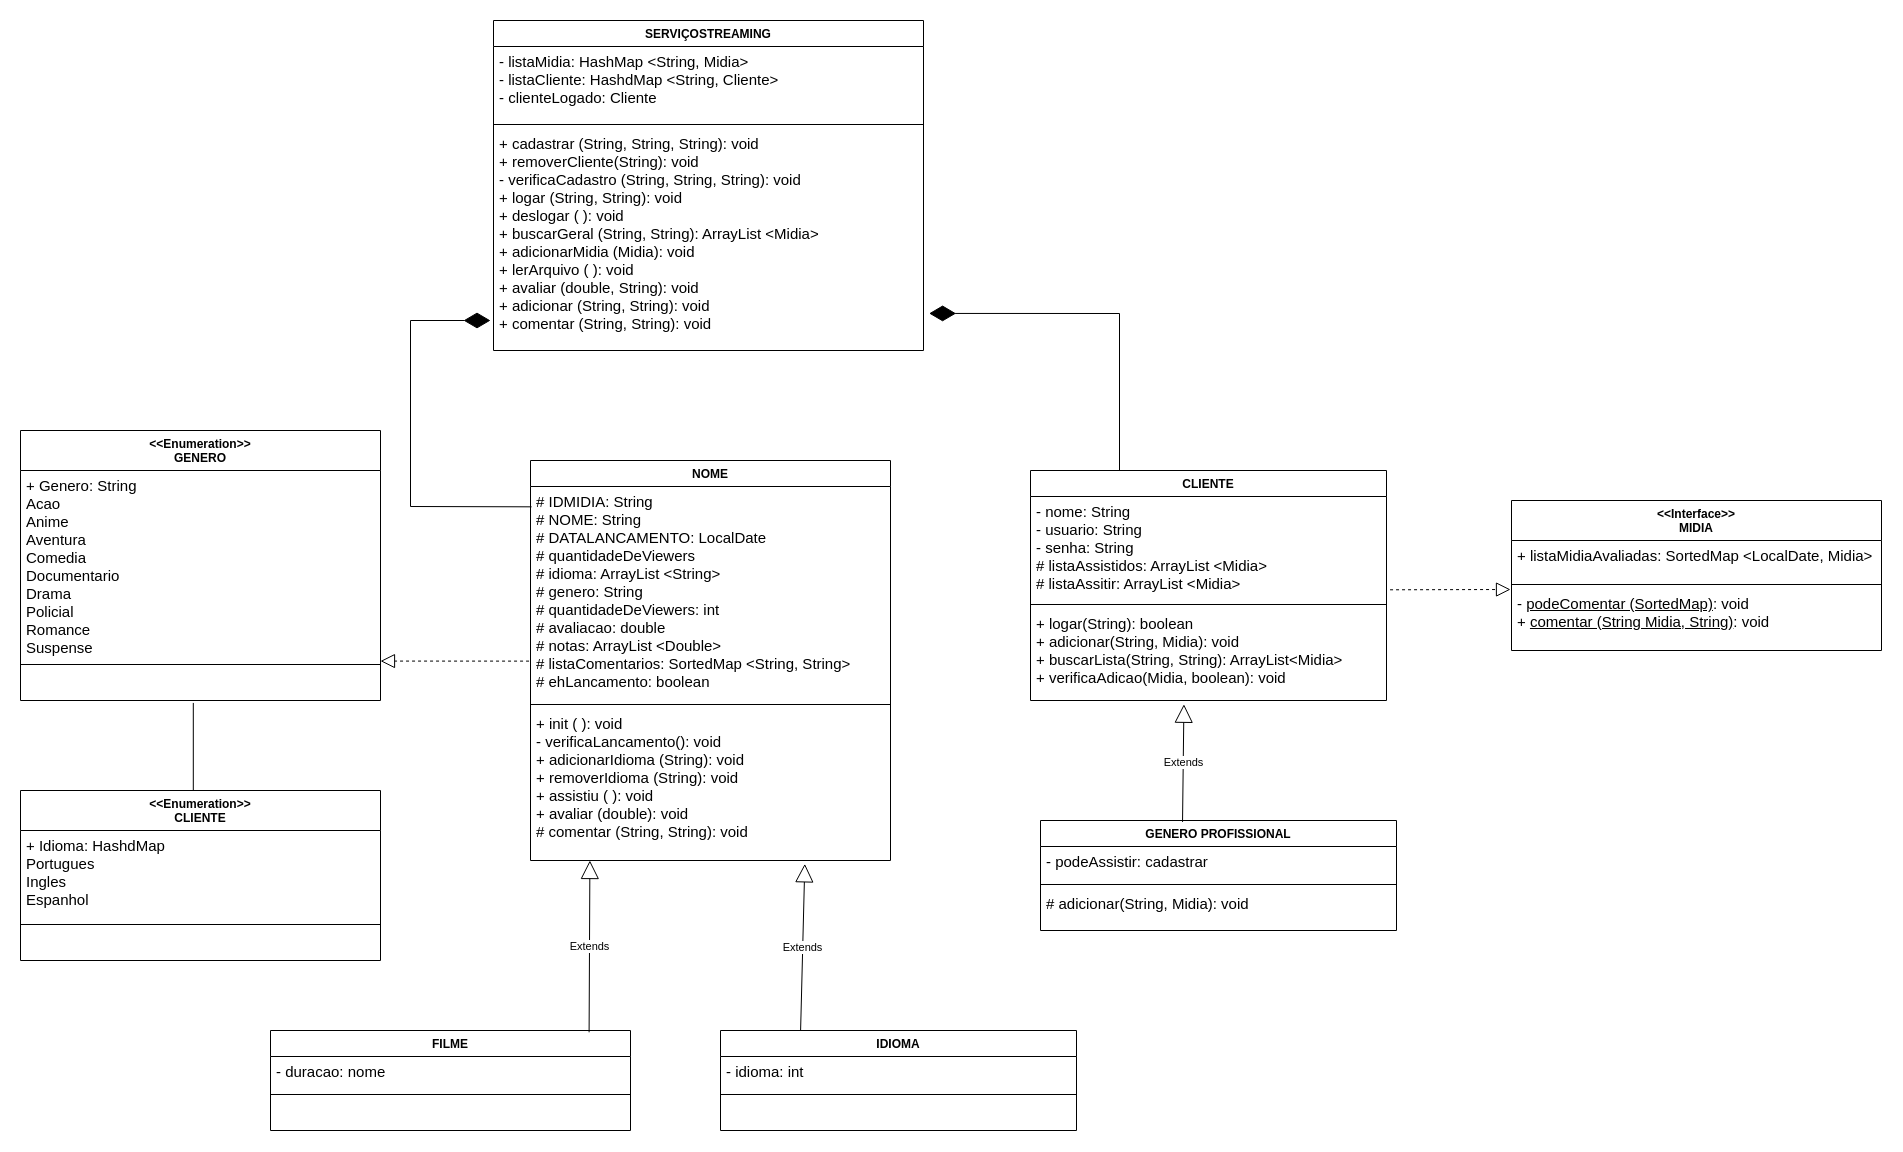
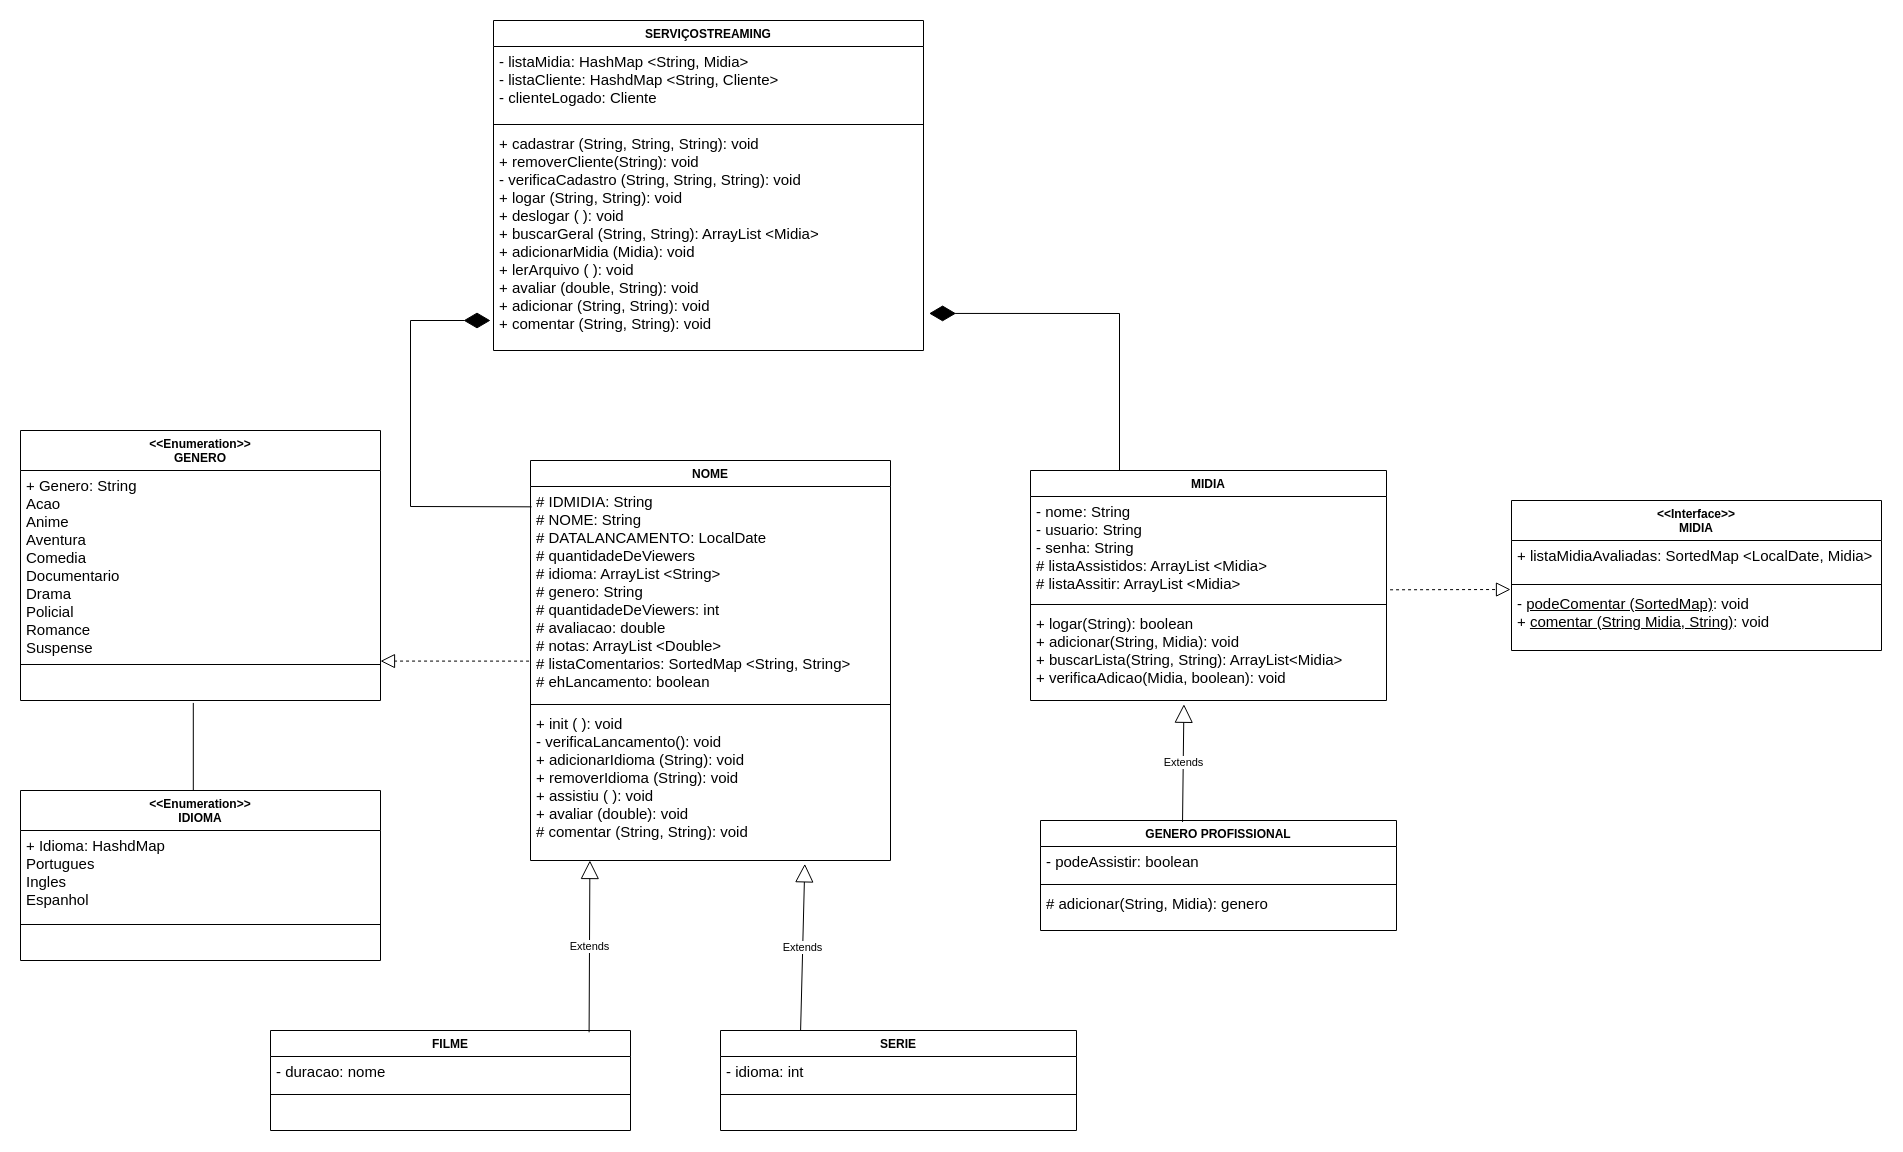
- <mxCell id="2" value="CLIENTE" style="swimlane;fontStyle=1;align=center;verticalAlign=top;childLayout=stackLayout;horizontal=1;startSize=26;horizontalStack=0;resizeParent=1;resizeParentMax=0;resizeLast=0;collapsible=1;marginBottom=0;whiteSpace=wrap;html=1;" parent="1" vertex="1"><mxGeometry x="1030" y="470" width="356" height="230" as="geometry" /></mxCell>
+ <mxCell id="2" value="MIDIA" style="swimlane;fontStyle=1;align=center;verticalAlign=top;childLayout=stackLayout;horizontal=1;startSize=26;horizontalStack=0;resizeParent=1;resizeParentMax=0;resizeLast=0;collapsible=1;marginBottom=0;whiteSpace=wrap;html=1;" parent="1" vertex="1"><mxGeometry x="1030" y="470" width="356" height="230" as="geometry" /></mxCell>
- <mxCell id="30" value="&amp;lt;&amp;lt;Enumeration&amp;gt;&amp;gt;&lt;br&gt;CLIENTE" style="swimlane;fontStyle=1;align=center;verticalAlign=top;childLayout=stackLayout;horizontal=1;startSize=40;horizontalStack=0;resizeParent=1;resizeParentMax=0;resizeLast=0;collapsible=1;marginBottom=0;whiteSpace=wrap;html=1;" parent="1" vertex="1"><mxGeometry x="20" y="790" width="360" height="170" as="geometry" /></mxCell>
+ <mxCell id="30" value="&amp;lt;&amp;lt;Enumeration&amp;gt;&amp;gt;&lt;br&gt;IDIOMA" style="swimlane;fontStyle=1;align=center;verticalAlign=top;childLayout=stackLayout;horizontal=1;startSize=40;horizontalStack=0;resizeParent=1;resizeParentMax=0;resizeLast=0;collapsible=1;marginBottom=0;whiteSpace=wrap;html=1;" parent="1" vertex="1"><mxGeometry x="20" y="790" width="360" height="170" as="geometry" /></mxCell>
- <mxCell id="19" value="&lt;font style=&quot;font-size: 15px;&quot;&gt;- podeAssistir: cadastrar&lt;br&gt;&lt;/font&gt;" style="text;strokeColor=none;fillColor=none;align=left;verticalAlign=top;spacingLeft=4;spacingRight=4;overflow=hidden;rotatable=0;points=[[0,0.5],[1,0.5]];portConstraint=eastwest;whiteSpace=wrap;html=1;" parent="18" vertex="1"><mxGeometry y="26" width="356" height="34" as="geometry" /></mxCell>
+ <mxCell id="19" value="&lt;font style=&quot;font-size: 15px;&quot;&gt;- podeAssistir: boolean&lt;br&gt;&lt;/font&gt;" style="text;strokeColor=none;fillColor=none;align=left;verticalAlign=top;spacingLeft=4;spacingRight=4;overflow=hidden;rotatable=0;points=[[0,0.5],[1,0.5]];portConstraint=eastwest;whiteSpace=wrap;html=1;" parent="18" vertex="1"><mxGeometry y="26" width="356" height="34" as="geometry" /></mxCell>
- <mxCell id="21" value="&lt;font style=&quot;font-size: 15px;&quot;&gt;# adicionar(String, Midia): void&lt;br&gt;&lt;br&gt;&lt;/font&gt;" style="text;strokeColor=none;fillColor=none;align=left;verticalAlign=top;spacingLeft=4;spacingRight=4;overflow=hidden;rotatable=0;points=[[0,0.5],[1,0.5]];portConstraint=eastwest;whiteSpace=wrap;html=1;" parent="18" vertex="1"><mxGeometry y="68" width="356" height="42" as="geometry" /></mxCell>
+ <mxCell id="21" value="&lt;font style=&quot;font-size: 15px;&quot;&gt;# adicionar(String, Midia): genero&lt;br&gt;&lt;br&gt;&lt;/font&gt;" style="text;strokeColor=none;fillColor=none;align=left;verticalAlign=top;spacingLeft=4;spacingRight=4;overflow=hidden;rotatable=0;points=[[0,0.5],[1,0.5]];portConstraint=eastwest;whiteSpace=wrap;html=1;" parent="18" vertex="1"><mxGeometry y="68" width="356" height="42" as="geometry" /></mxCell>
- <mxCell id="34" value="IDIOMA" style="swimlane;fontStyle=1;align=center;verticalAlign=top;childLayout=stackLayout;horizontal=1;startSize=26;horizontalStack=0;resizeParent=1;resizeParentMax=0;resizeLast=0;collapsible=1;marginBottom=0;whiteSpace=wrap;html=1;" parent="1" vertex="1"><mxGeometry x="720" y="1030" width="356" height="100" as="geometry" /></mxCell>
+ <mxCell id="34" value="SERIE" style="swimlane;fontStyle=1;align=center;verticalAlign=top;childLayout=stackLayout;horizontal=1;startSize=26;horizontalStack=0;resizeParent=1;resizeParentMax=0;resizeLast=0;collapsible=1;marginBottom=0;whiteSpace=wrap;html=1;" parent="1" vertex="1"><mxGeometry x="720" y="1030" width="356" height="100" as="geometry" /></mxCell>
